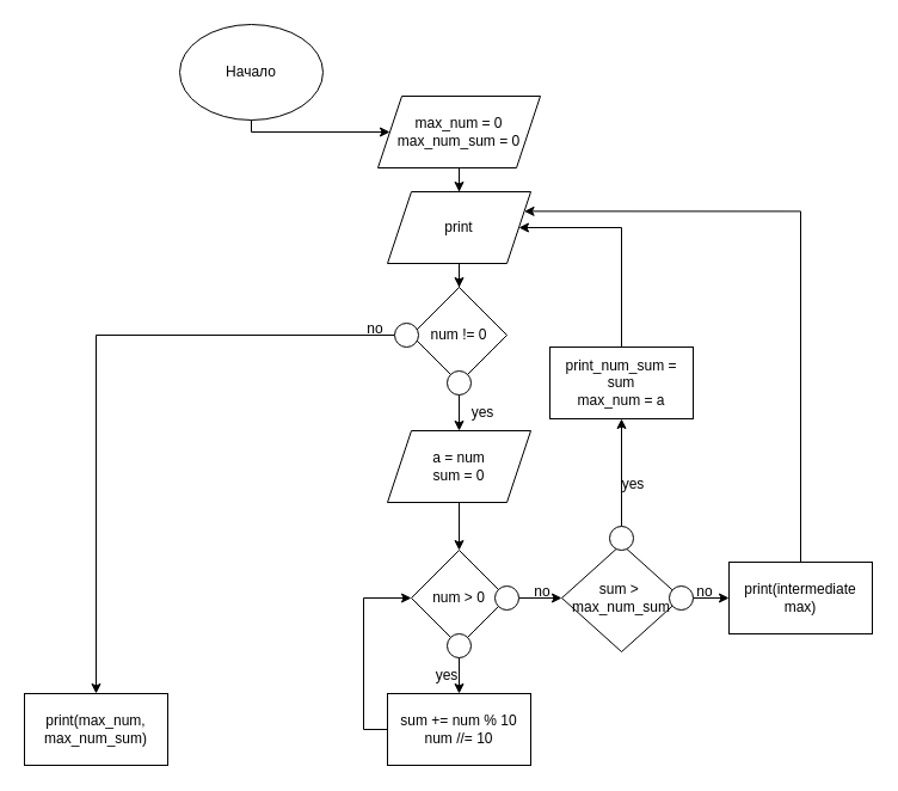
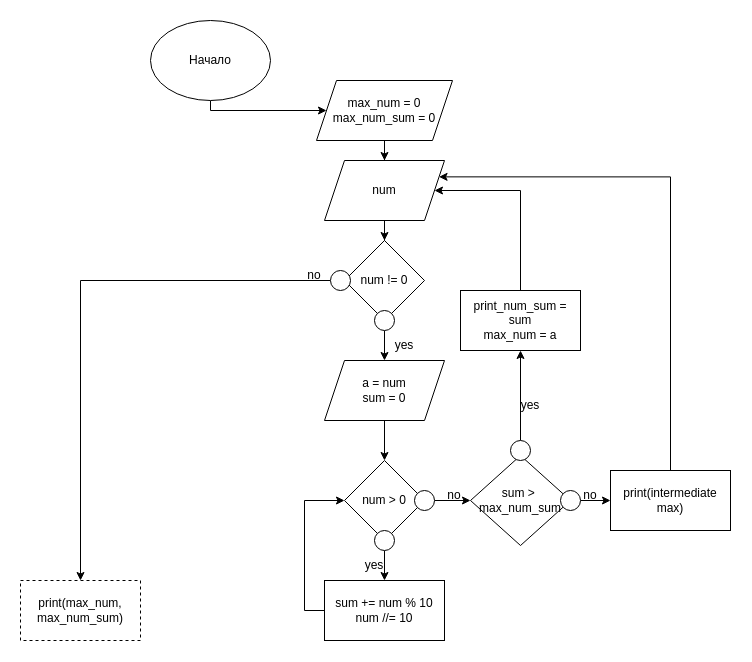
- <mxCell id="31" value="print" style="shape=parallelogram;perimeter=parallelogramPerimeter;whiteSpace=wrap;html=1;fixedSize=1;" vertex="1" parent="1"><mxGeometry x="324" y="160" width="120" height="60" as="geometry" /></mxCell>
+ <mxCell id="31" value="num" style="shape=parallelogram;perimeter=parallelogramPerimeter;whiteSpace=wrap;html=1;fixedSize=1;" vertex="1" parent="1"><mxGeometry x="324" y="160" width="120" height="60" as="geometry" /></mxCell>
- <mxCell id="12" value="print(max_num,&lt;br&gt;max_num_sum)" style="rounded=0;whiteSpace=wrap;html=1;" vertex="1" parent="1"><mxGeometry x="20" y="580" width="120" height="60" as="geometry" /></mxCell>
+ <mxCell id="12" value="print(max_num,&lt;br&gt;max_num_sum)" style="rounded=0;whiteSpace=wrap;html=1;dashed=1;" vertex="1" parent="1"><mxGeometry x="20" y="580" width="120" height="60" as="geometry" /></mxCell>
